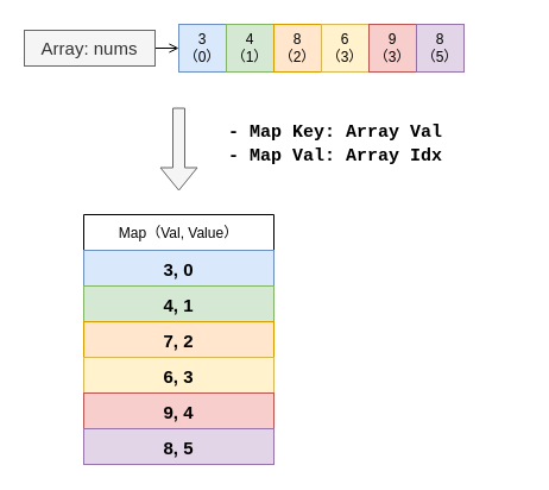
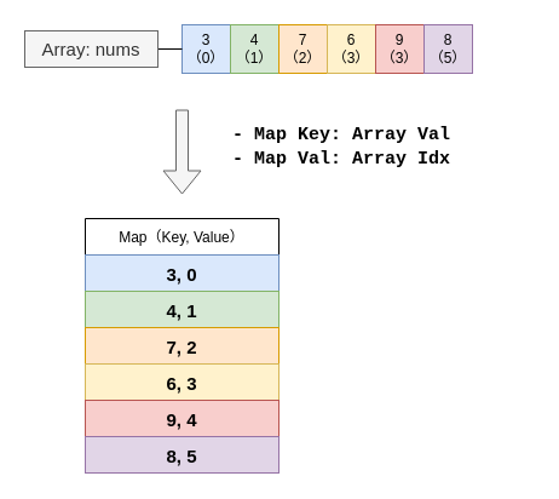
- <mxCell id="15" style="edgeStyle=orthogonalEdgeStyle;rounded=0;orthogonalLoop=1;jettySize=auto;html=1;exitX=1;exitY=0.5;exitDx=0;exitDy=0;entryX=0;entryY=0.5;entryDx=0;entryDy=0;fontSize=15;endArrow=open;endFill=0;" parent="1" source="16" target="9" edge="1"><mxGeometry relative="1" as="geometry" /></mxCell>
+ <mxCell id="15" style="edgeStyle=orthogonalEdgeStyle;rounded=0;orthogonalLoop=1;jettySize=auto;html=1;exitX=1;exitY=0.5;exitDx=0;exitDy=0;entryX=0;entryY=0.5;entryDx=0;entryDy=0;fontSize=15;endArrow=none;endFill=0;" parent="1" source="16" target="9" edge="1"><mxGeometry relative="1" as="geometry" /></mxCell>
- <mxCell id="11" value="8&lt;br&gt;（2）" style="rounded=0;whiteSpace=wrap;html=1;fillColor=#ffe6cc;strokeColor=#d79b00;" parent="1" vertex="1"><mxGeometry x="230" y="20" width="40" height="40" as="geometry" /></mxCell>
+ <mxCell id="11" value="7&lt;br&gt;（2）" style="rounded=0;whiteSpace=wrap;html=1;fillColor=#ffe6cc;strokeColor=#d79b00;" parent="1" vertex="1"><mxGeometry x="230" y="20" width="40" height="40" as="geometry" /></mxCell>
- <mxCell id="2" value="Map（Val, Value）" style="swimlane;fontStyle=0;childLayout=stackLayout;horizontal=1;startSize=30;horizontalStack=0;resizeParent=1;resizeParentMax=0;resizeLast=0;collapsible=1;marginBottom=0;" parent="1" vertex="1"><mxGeometry x="70" y="180" width="160" height="210" as="geometry" /></mxCell>
+ <mxCell id="2" value="Map（Key, Value）" style="swimlane;fontStyle=0;childLayout=stackLayout;horizontal=1;startSize=30;horizontalStack=0;resizeParent=1;resizeParentMax=0;resizeLast=0;collapsible=1;marginBottom=0;" parent="1" vertex="1"><mxGeometry x="70" y="180" width="160" height="210" as="geometry" /></mxCell>
